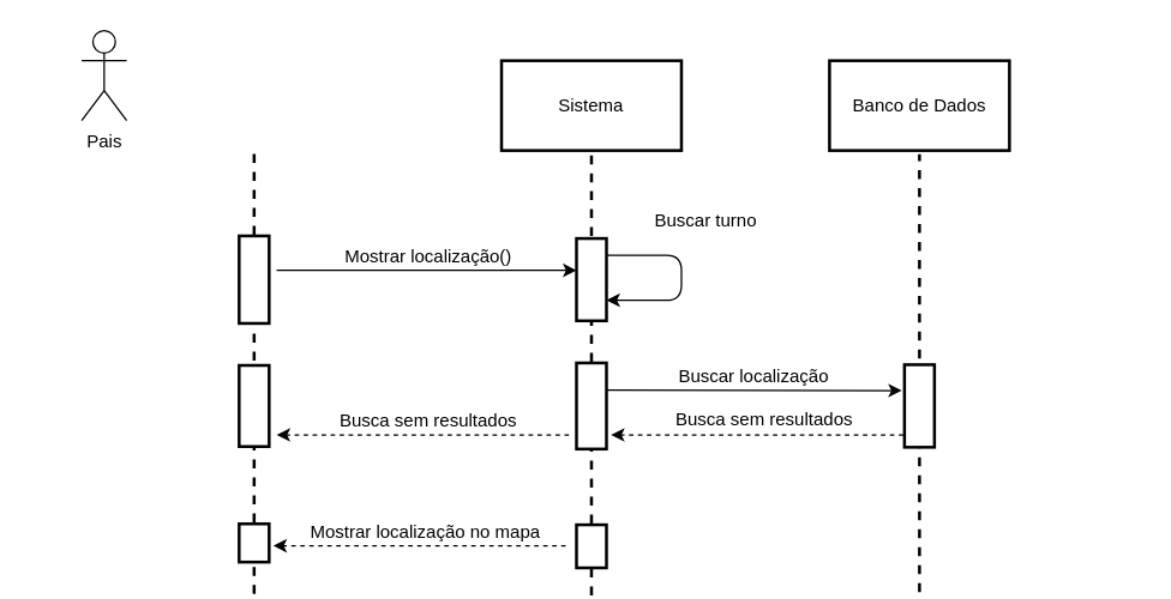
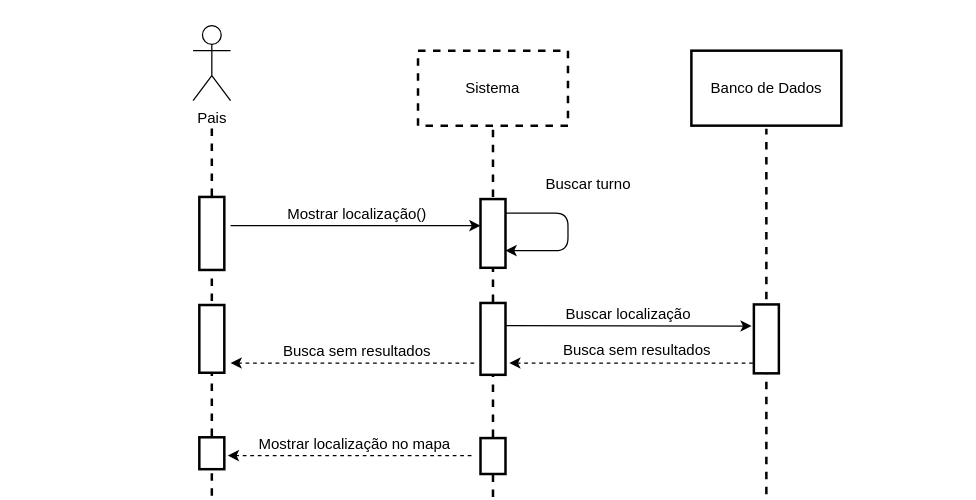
- <mxCell id="2" value="Pais" style="shape=umlActor;verticalLabelPosition=bottom;labelBackgroundColor=#ffffff;verticalAlign=top;html=1;outlineConnect=0;" parent="1" vertex="1"><mxGeometry x="54" y="20" width="30" height="60" as="geometry" /></mxCell>
+ <mxCell id="2" value="Pais" style="shape=umlActor;verticalLabelPosition=bottom;labelBackgroundColor=#ffffff;verticalAlign=top;html=1;outlineConnect=0;" parent="1" vertex="1"><mxGeometry x="154" y="20" width="30" height="60" as="geometry" /></mxCell>
- <mxCell id="5" value="Sistema" style="rounded=0;whiteSpace=wrap;html=1;strokeWidth=2;" parent="1" vertex="1"><mxGeometry x="334" y="40" width="120" height="60" as="geometry" /></mxCell>
+ <mxCell id="5" value="Sistema" style="rounded=0;whiteSpace=wrap;html=1;strokeWidth=2;dashed=1;" parent="1" vertex="1"><mxGeometry x="334" y="40" width="120" height="60" as="geometry" /></mxCell>
